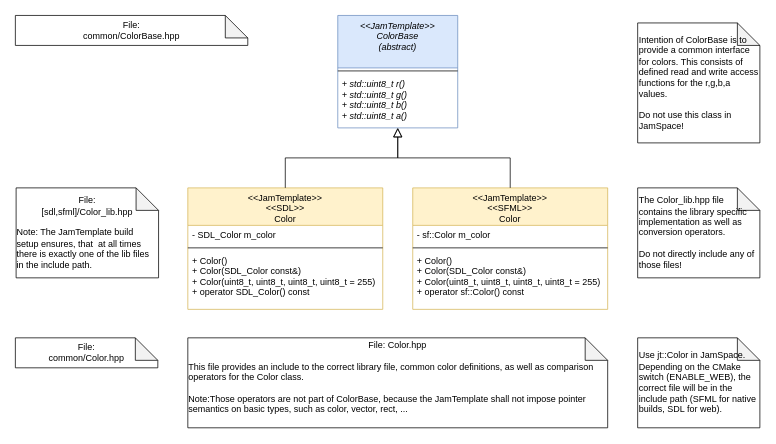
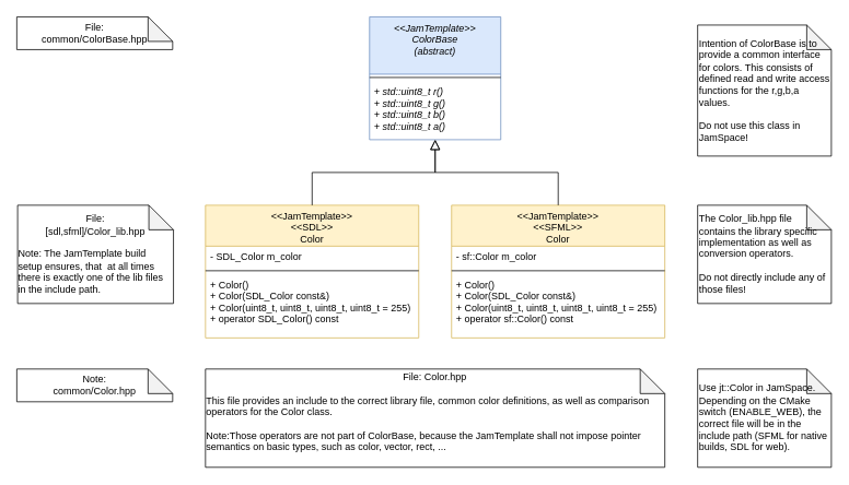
- <mxCell id="15" value="File: &lt;br&gt;common/ColorBase.hpp" style="shape=note;whiteSpace=wrap;html=1;backgroundOutline=1;darkOpacity=0.05;" parent="1" vertex="1"><mxGeometry x="20" y="20" width="310" height="40" as="geometry" /></mxCell>
+ <mxCell id="15" value="File: &lt;br&gt;common/ColorBase.hpp" style="shape=note;whiteSpace=wrap;html=1;backgroundOutline=1;darkOpacity=0.05;" parent="1" vertex="1"><mxGeometry x="20" y="20" width="190" height="40" as="geometry" /></mxCell>
- <mxCell id="20" value="File: &lt;br&gt;common/Color.hpp" style="shape=note;whiteSpace=wrap;html=1;backgroundOutline=1;darkOpacity=0.05;" parent="1" vertex="1"><mxGeometry x="20" y="450" width="190" height="40" as="geometry" /></mxCell>
+ <mxCell id="20" value="Note: &lt;br&gt;common/Color.hpp" style="shape=note;whiteSpace=wrap;html=1;backgroundOutline=1;darkOpacity=0.05;" parent="1" vertex="1"><mxGeometry x="20" y="450" width="190" height="40" as="geometry" /></mxCell>
